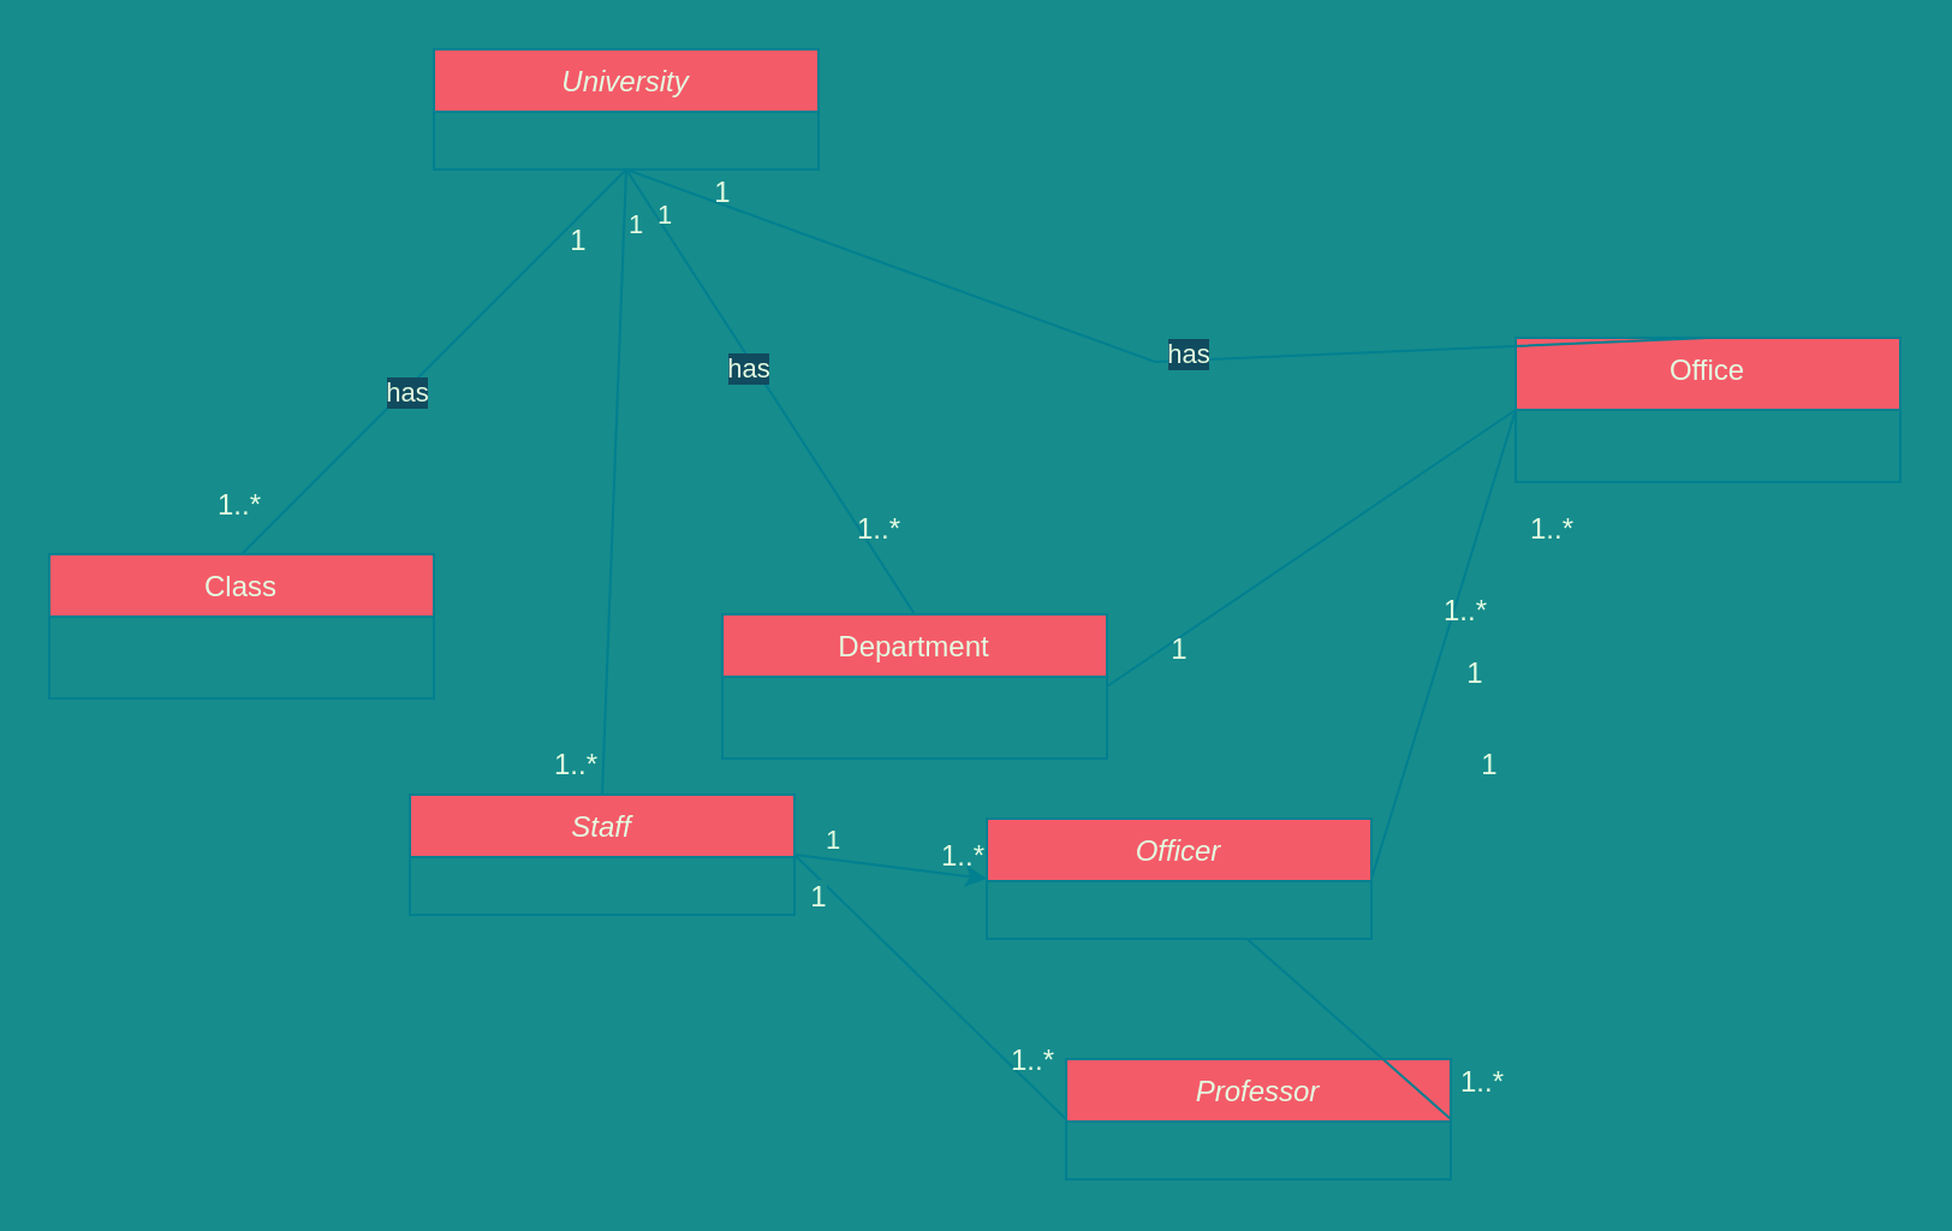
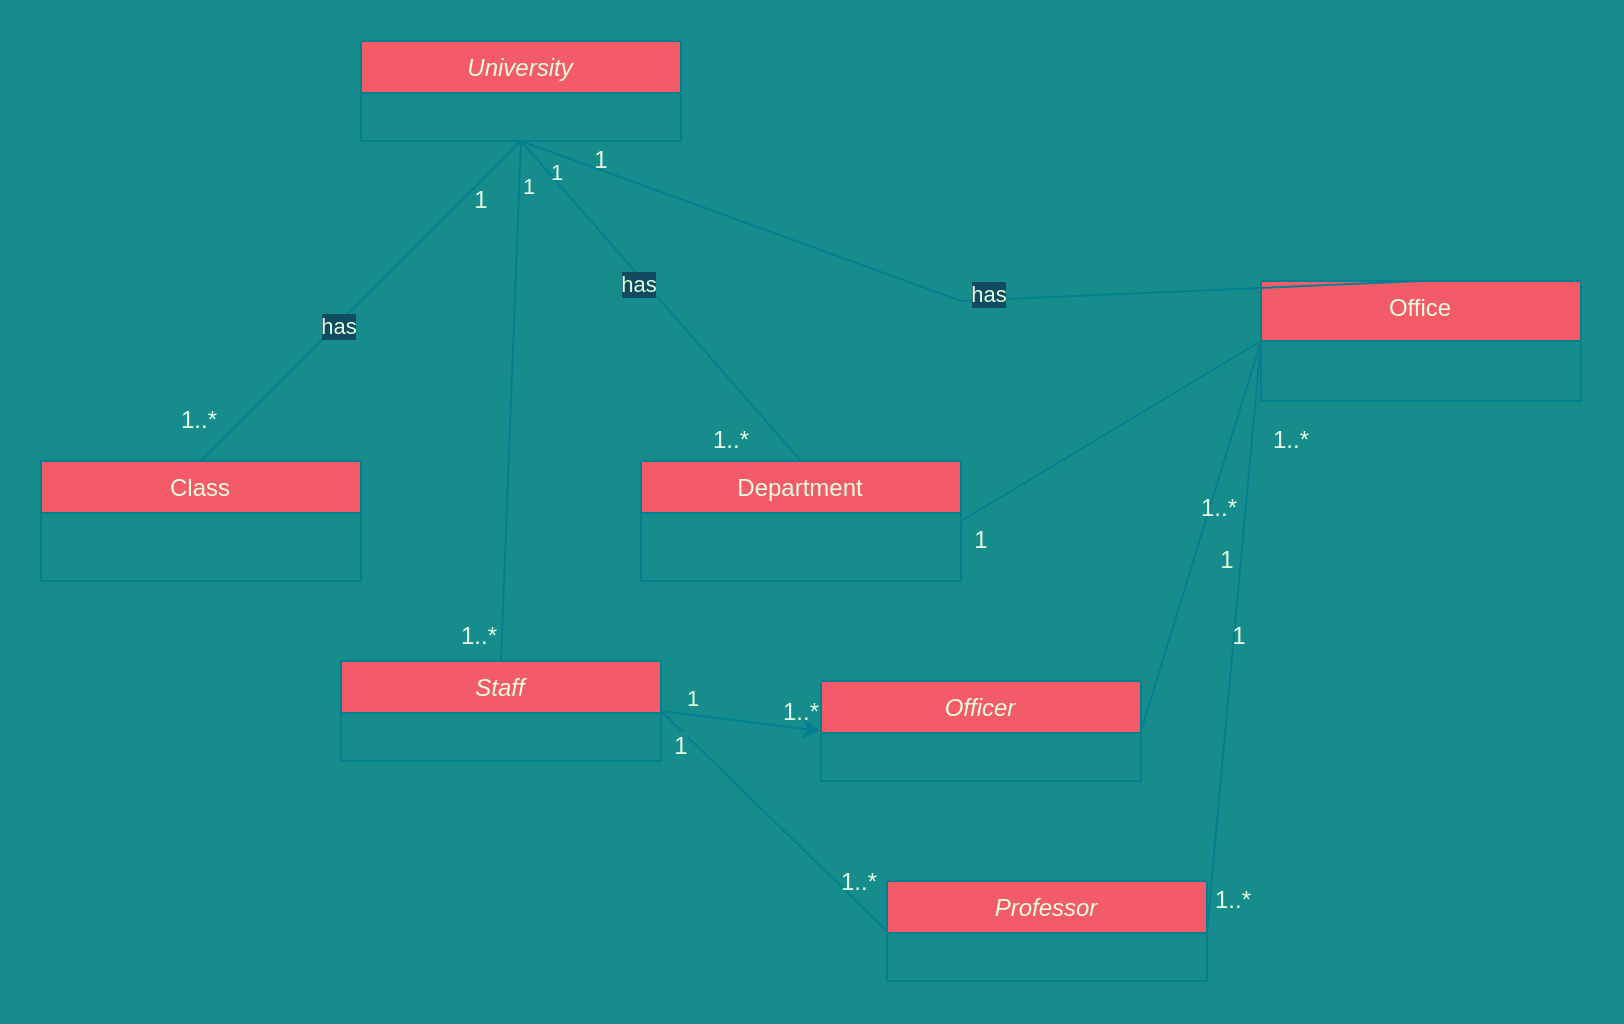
- <mxCell id="3" value="Department" style="swimlane;fontStyle=0;align=center;verticalAlign=top;childLayout=stackLayout;horizontal=1;startSize=26;horizontalStack=0;resizeParent=1;resizeLast=0;collapsible=1;marginBottom=0;rounded=0;shadow=0;strokeWidth=1;fillColor=#F45B69;strokeColor=#028090;fontColor=#E4FDE1;" parent="1" vertex="1"><mxGeometry x="300" y="255" width="160" height="60" as="geometry"><mxRectangle x="130" y="380" width="160" height="26" as="alternateBounds" /></mxGeometry></mxCell>
+ <mxCell id="3" value="Department" style="swimlane;fontStyle=0;align=center;verticalAlign=top;childLayout=stackLayout;horizontal=1;startSize=26;horizontalStack=0;resizeParent=1;resizeLast=0;collapsible=1;marginBottom=0;rounded=0;shadow=0;strokeWidth=1;fillColor=#F45B69;strokeColor=#028090;fontColor=#E4FDE1;" parent="1" vertex="1"><mxGeometry x="320" y="230" width="160" height="60" as="geometry"><mxRectangle x="130" y="380" width="160" height="26" as="alternateBounds" /></mxGeometry></mxCell>
- <mxCell id="31" value="" style="endArrow=none;html=1;rounded=0;exitX=1;exitY=0.5;exitDx=0;exitDy=0;labelBackgroundColor=#114B5F;strokeColor=#028090;fontColor=#E4FDE1;" edge="1" parent="1" source="7" target="8"><mxGeometry width="50" height="50" relative="1" as="geometry"><mxPoint x="380" y="210" as="sourcePoint" /><mxPoint x="430" y="160" as="targetPoint" /></mxGeometry></mxCell>
+ <mxCell id="31" value="" style="endArrow=none;html=1;rounded=0;entryX=0;entryY=0.5;entryDx=0;entryDy=0;exitX=1;exitY=0.5;exitDx=0;exitDy=0;labelBackgroundColor=#114B5F;strokeColor=#028090;fontColor=#E4FDE1;" edge="1" parent="1" source="7" target="4"><mxGeometry width="50" height="50" relative="1" as="geometry"><mxPoint x="380" y="210" as="sourcePoint" /><mxPoint x="430" y="160" as="targetPoint" /></mxGeometry></mxCell>
